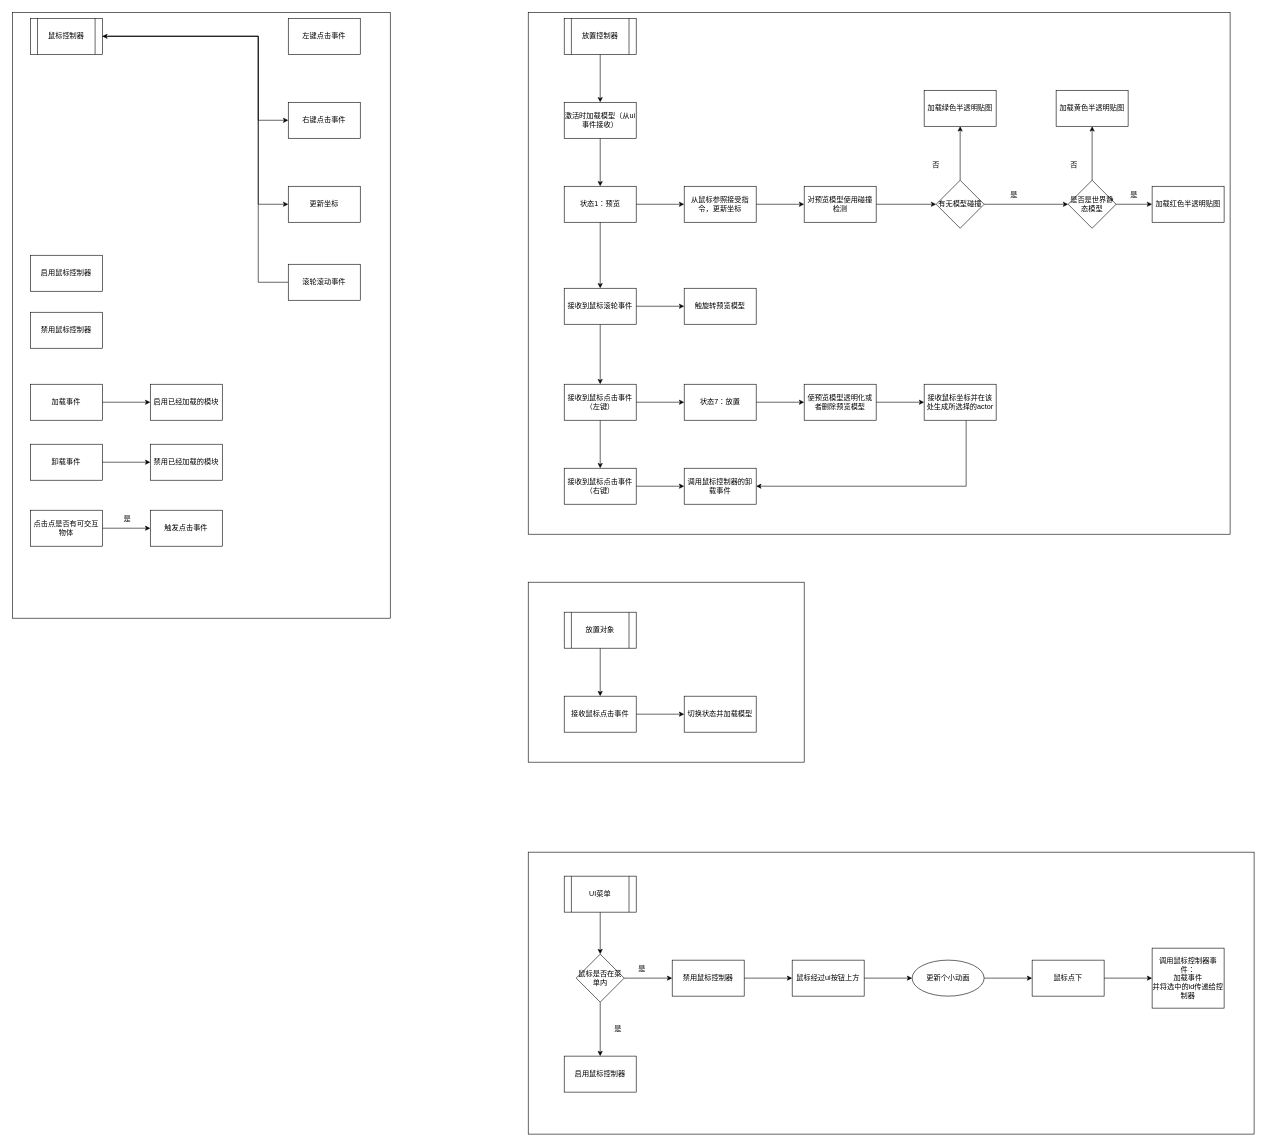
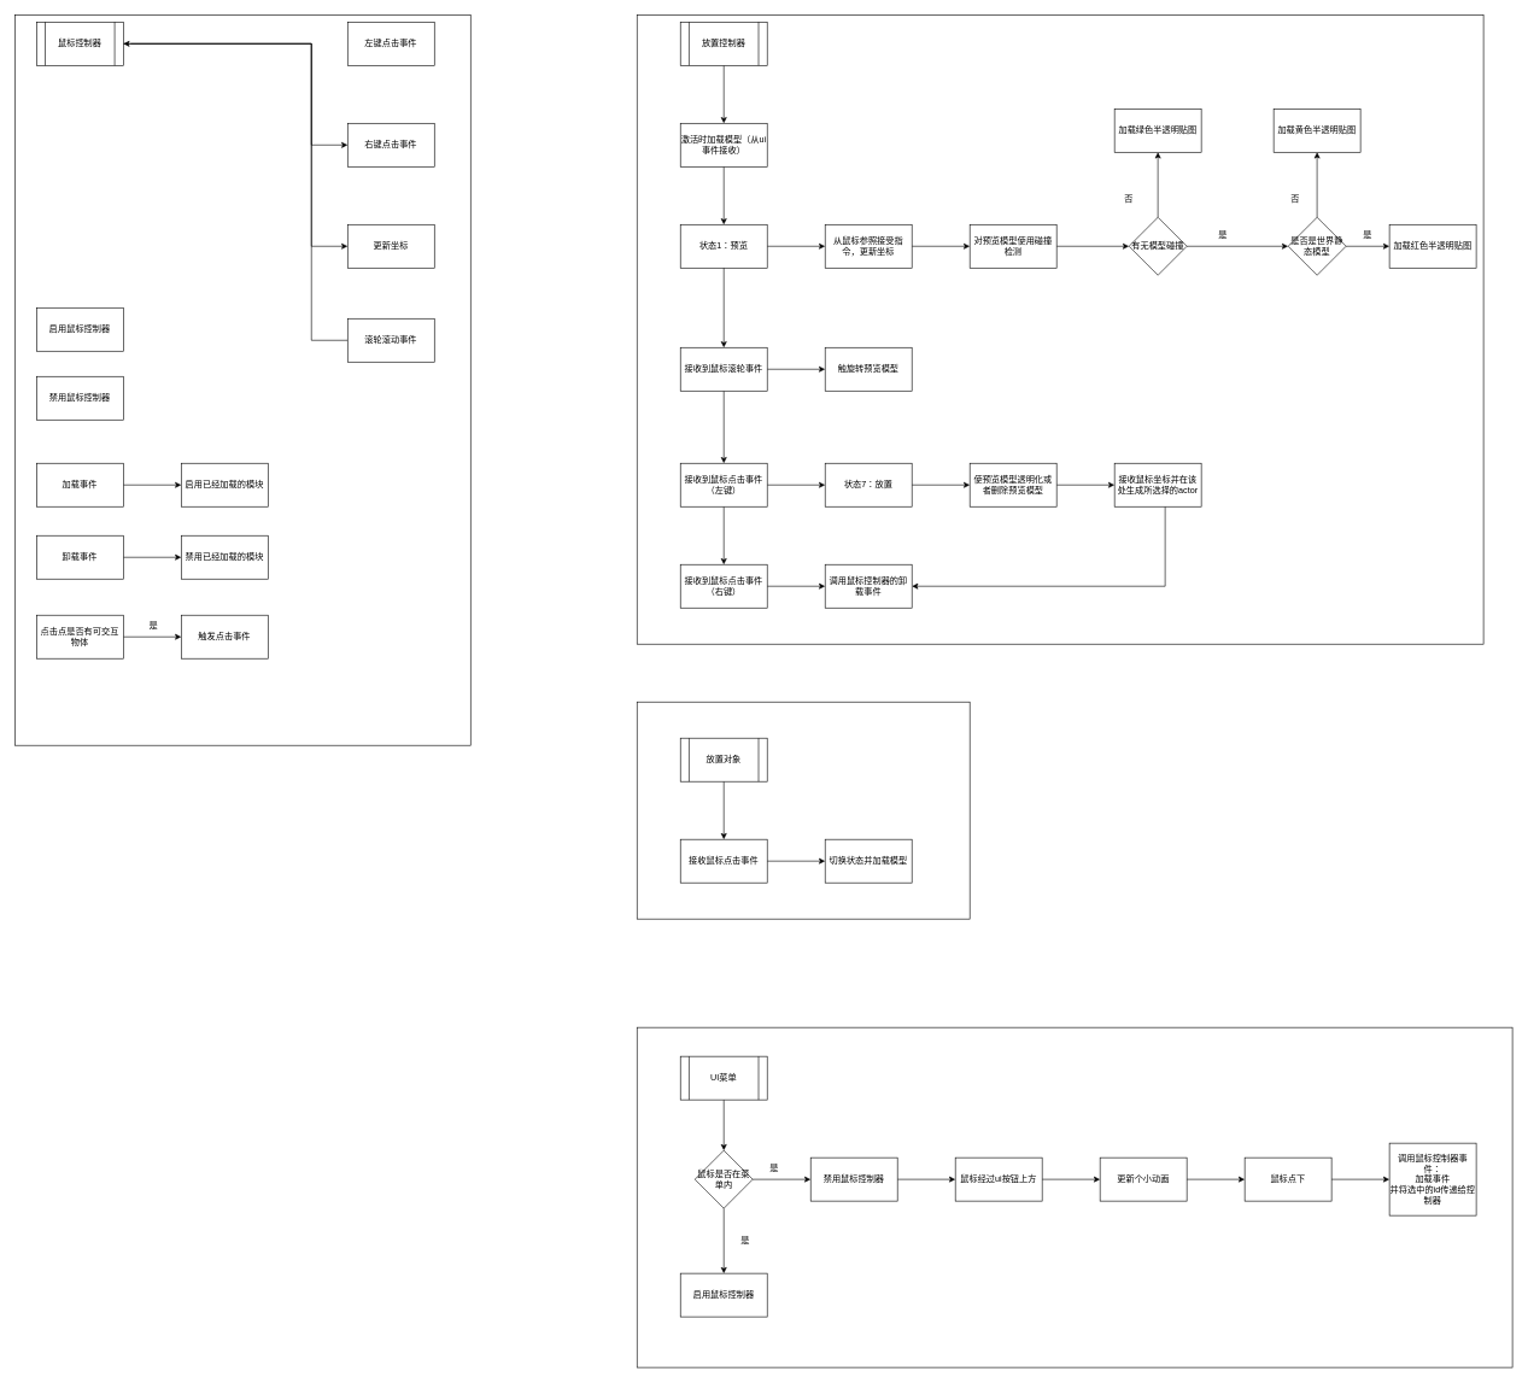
- <mxCell id="84" value="更新个小动画" style="ellipse;whiteSpace=wrap;html=1;" vertex="1" parent="1"><mxGeometry x="1520" y="1600" width="120" height="60" as="geometry" /></mxCell>
+ <mxCell id="84" value="更新个小动画" style="whiteSpace=wrap;html=1;" vertex="1" parent="1"><mxGeometry x="1520" y="1600" width="120" height="60" as="geometry" /></mxCell>
